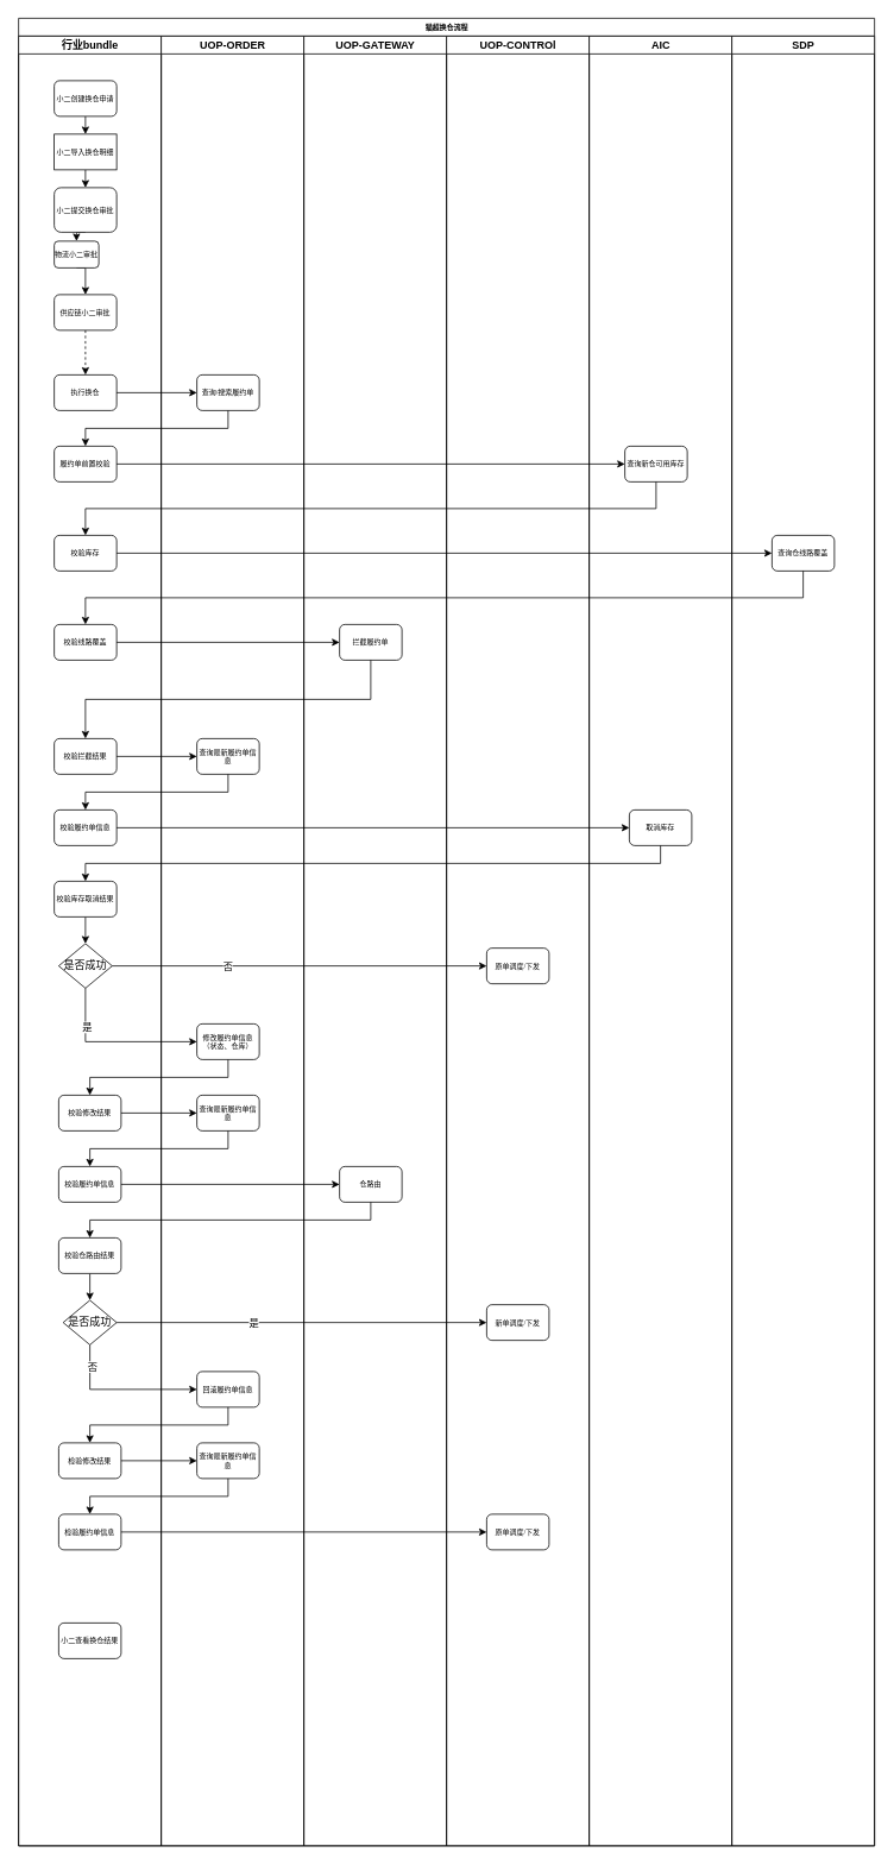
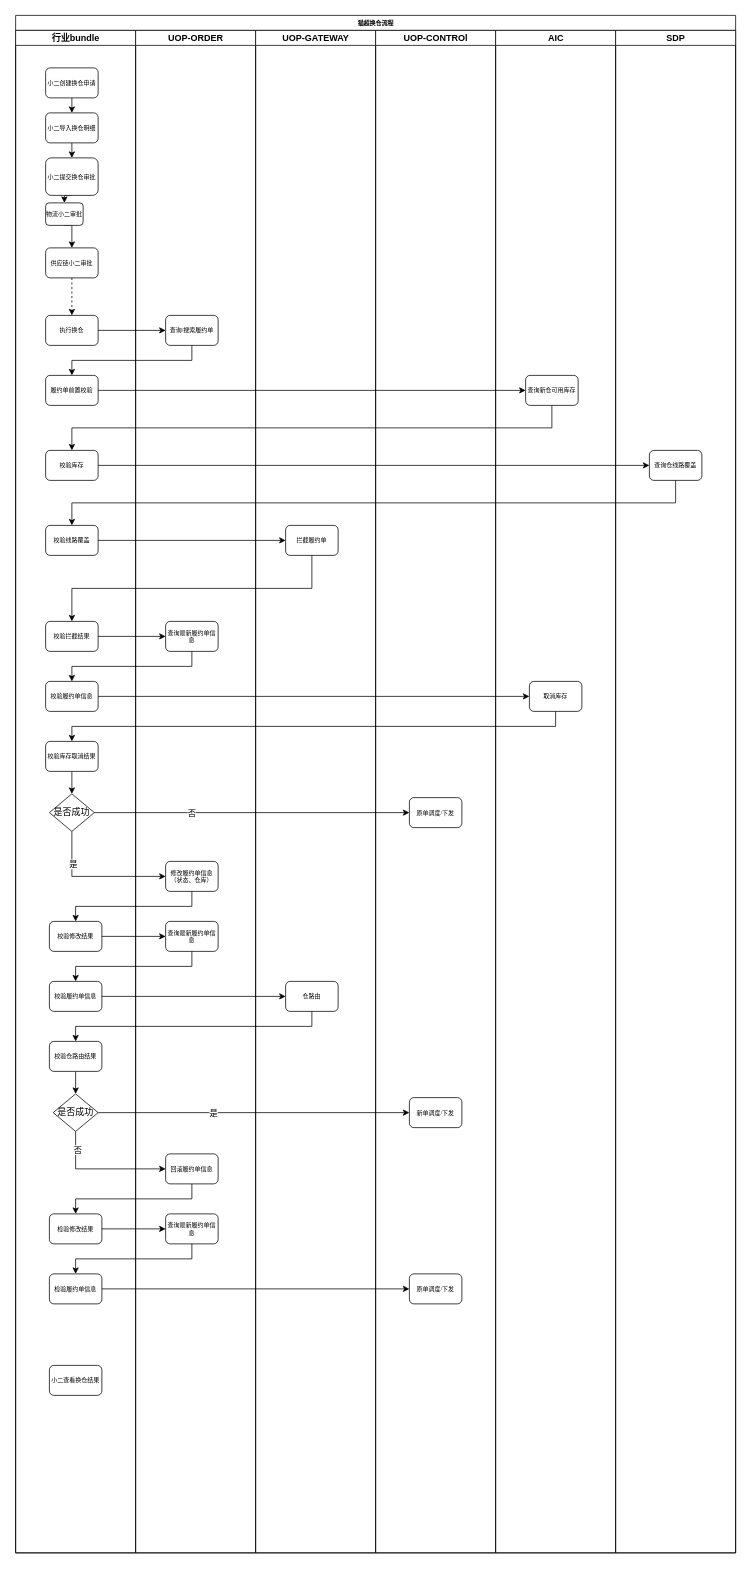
- <mxCell id="7" value="小二导入换仓明细" style="whiteSpace=wrap;html=1;shadow=0;labelBackgroundColor=none;strokeWidth=1;fontFamily=Verdana;fontSize=8;align=center;rounded=0;" vertex="1" parent="3"><mxGeometry x="40" y="110" width="70" height="40" as="geometry" /></mxCell>
+ <mxCell id="7" value="小二导入换仓明细" style="rounded=1;whiteSpace=wrap;html=1;shadow=0;labelBackgroundColor=none;strokeWidth=1;fontFamily=Verdana;fontSize=8;align=center;" vertex="1" parent="3"><mxGeometry x="40" y="110" width="70" height="40" as="geometry" /></mxCell>
